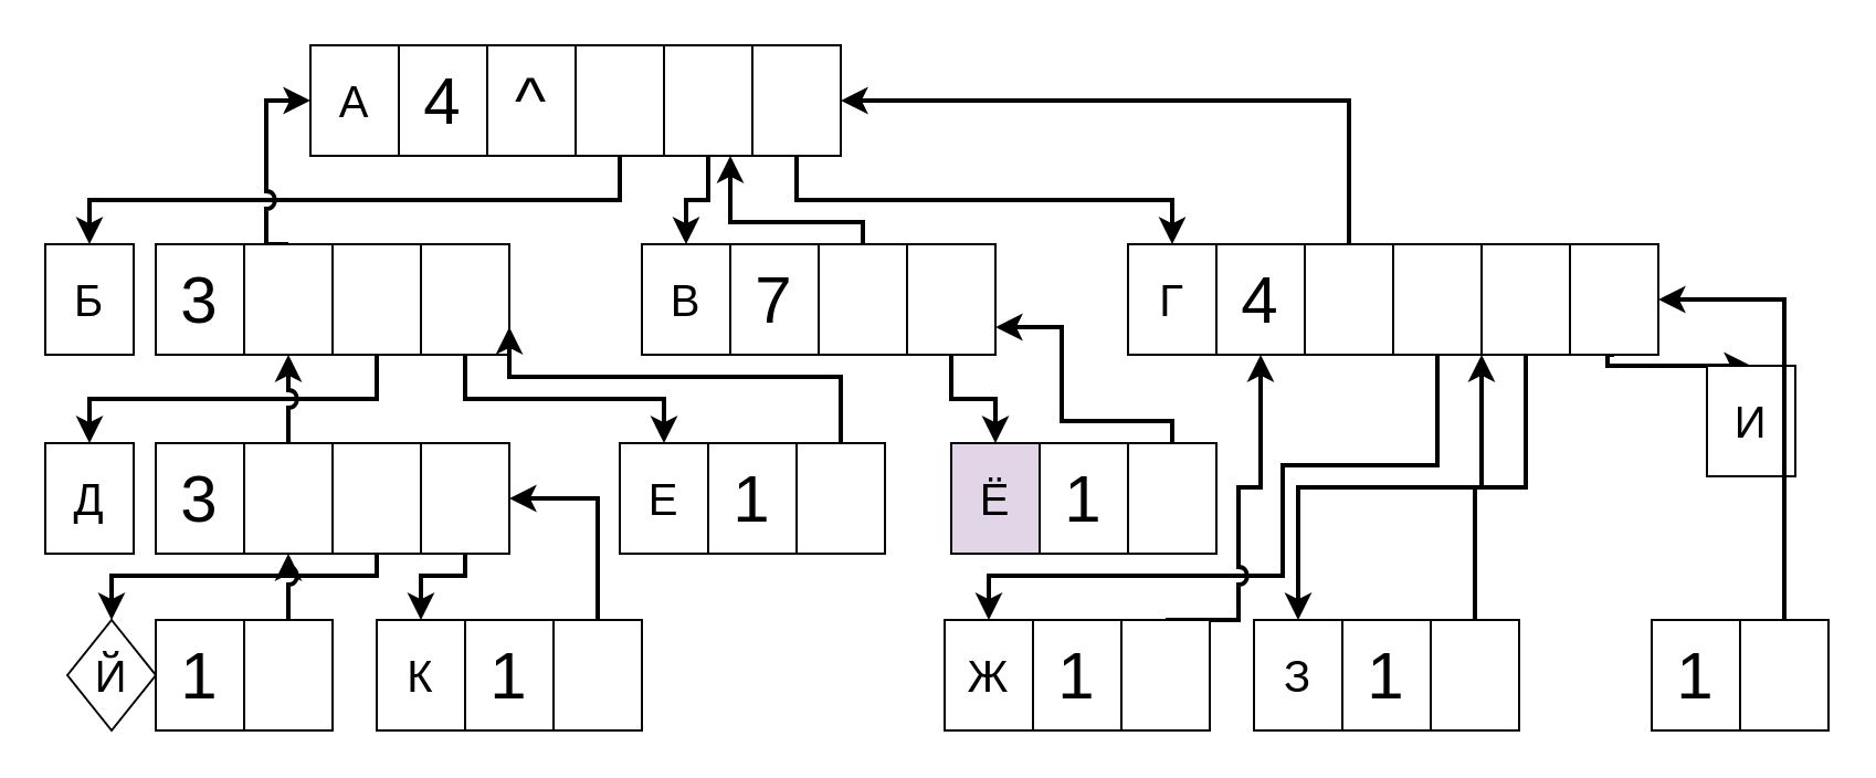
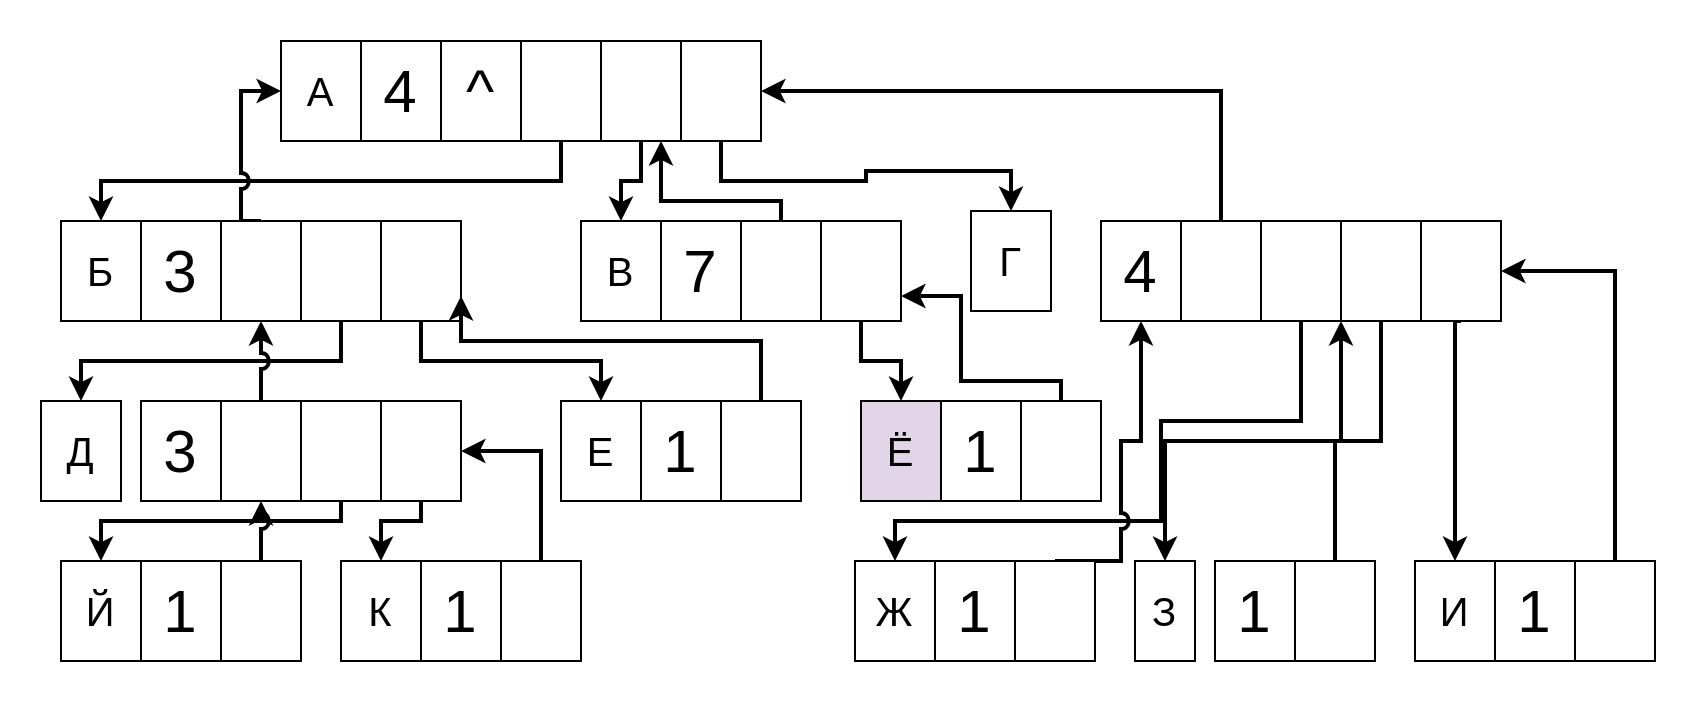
- <mxCell id="21" value="&lt;font style=&quot;font-size: 20px&quot;&gt;Б&lt;/font&gt;" style="rounded=0;whiteSpace=wrap;html=1;" vertex="1" parent="1"><mxGeometry x="20" y="110" width="40" height="50" as="geometry" /></mxCell>
+ <mxCell id="21" value="&lt;font style=&quot;font-size: 20px&quot;&gt;Б&lt;/font&gt;" style="rounded=0;whiteSpace=wrap;html=1;" vertex="1" parent="1"><mxGeometry x="30" y="110" width="40" height="50" as="geometry" /></mxCell>
- <mxCell id="11" value="&lt;font style=&quot;font-size: 20px&quot;&gt;Г&lt;/font&gt;" style="rounded=0;whiteSpace=wrap;html=1;" vertex="1" parent="1"><mxGeometry x="510" y="110" width="40" height="50" as="geometry" /></mxCell>
+ <mxCell id="11" value="&lt;font style=&quot;font-size: 20px&quot;&gt;Г&lt;/font&gt;" style="rounded=0;whiteSpace=wrap;html=1;" vertex="1" parent="1"><mxGeometry x="485" y="105" width="40" height="50" as="geometry" /></mxCell>
- <mxCell id="67" value="&lt;font style=&quot;font-size: 20px&quot;&gt;И&lt;/font&gt;" style="rounded=0;whiteSpace=wrap;html=1;" vertex="1" parent="1"><mxGeometry x="772" y="165" width="40" height="50" as="geometry" /></mxCell>
+ <mxCell id="67" value="&lt;font style=&quot;font-size: 20px&quot;&gt;И&lt;/font&gt;" style="rounded=0;whiteSpace=wrap;html=1;" vertex="1" parent="1"><mxGeometry x="707" y="280" width="40" height="50" as="geometry" /></mxCell>
- <mxCell id="47" value="&lt;span style=&quot;font-size: 20px&quot;&gt;Й&lt;/span&gt;" style="rhombus;whiteSpace=wrap;html=1;" vertex="1" parent="1"><mxGeometry x="30" y="280" width="40" height="50" as="geometry" /></mxCell>
+ <mxCell id="47" value="&lt;span style=&quot;font-size: 20px&quot;&gt;Й&lt;/span&gt;" style="rounded=0;whiteSpace=wrap;html=1;" vertex="1" parent="1"><mxGeometry x="30" y="280" width="40" height="50" as="geometry" /></mxCell>
- <mxCell id="63" value="&lt;span style=&quot;font-size: 20px&quot;&gt;З&lt;/span&gt;" style="rounded=0;whiteSpace=wrap;html=1;" vertex="1" parent="1"><mxGeometry x="567" y="280" width="40" height="50" as="geometry" /></mxCell>
+ <mxCell id="63" value="&lt;span style=&quot;font-size: 20px&quot;&gt;З&lt;/span&gt;" style="rounded=0;whiteSpace=wrap;html=1;" vertex="1" parent="1"><mxGeometry x="567" y="280" width="30" height="50" as="geometry" /></mxCell>
